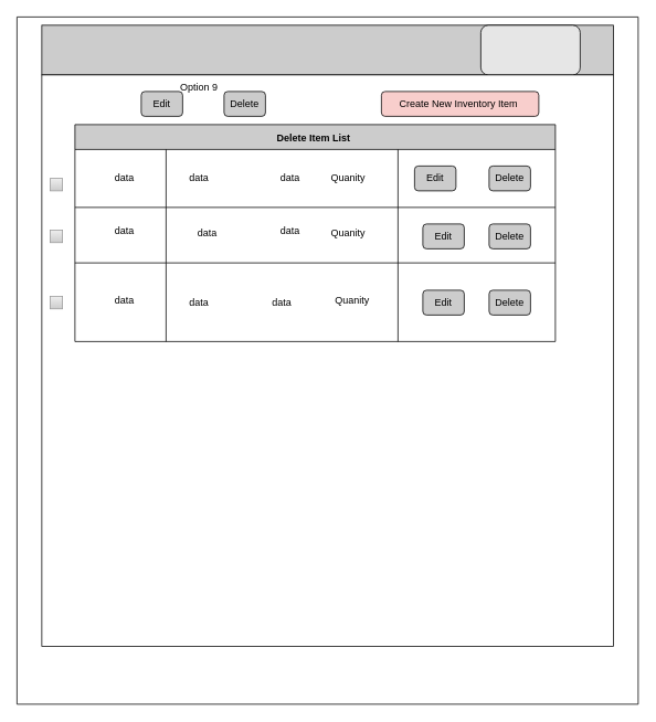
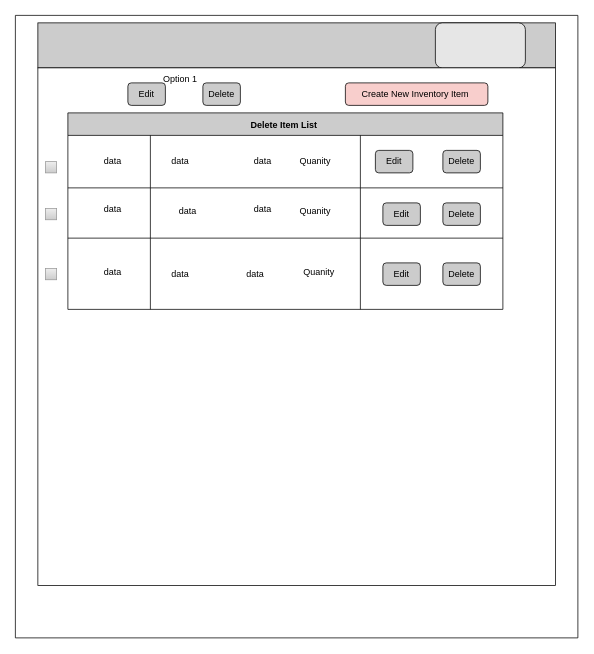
- <mxCell id="31" value="Option 9" style="text;html=1;strokeColor=none;fillColor=none;align=center;verticalAlign=middle;whiteSpace=wrap;rounded=0;" vertex="1" parent="2"><mxGeometry x="190" y="70" width="60" height="30" as="geometry" /></mxCell>
+ <mxCell id="31" value="Option 1" style="text;html=1;strokeColor=none;fillColor=none;align=center;verticalAlign=middle;whiteSpace=wrap;rounded=0;" vertex="1" parent="2"><mxGeometry x="190" y="70" width="60" height="30" as="geometry" /></mxCell>
